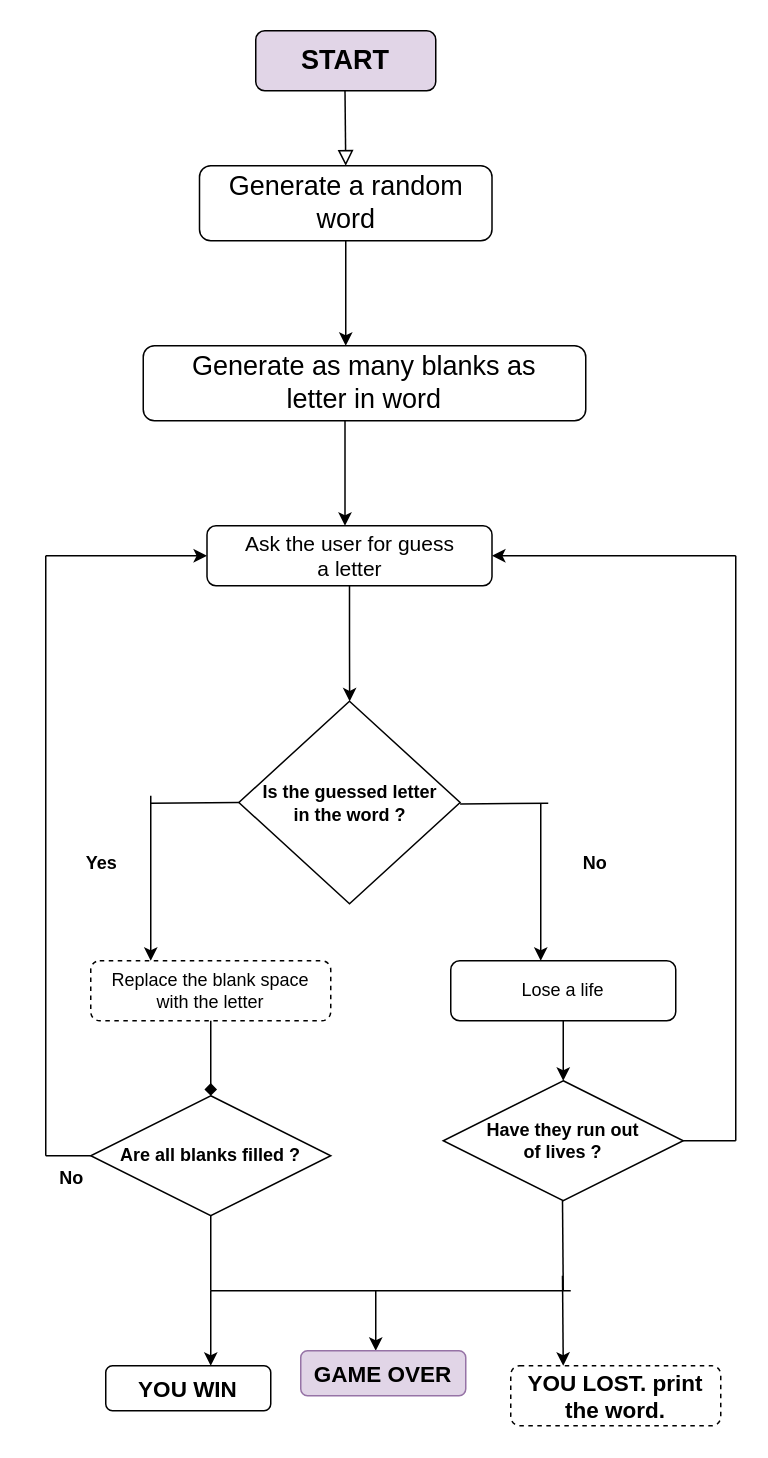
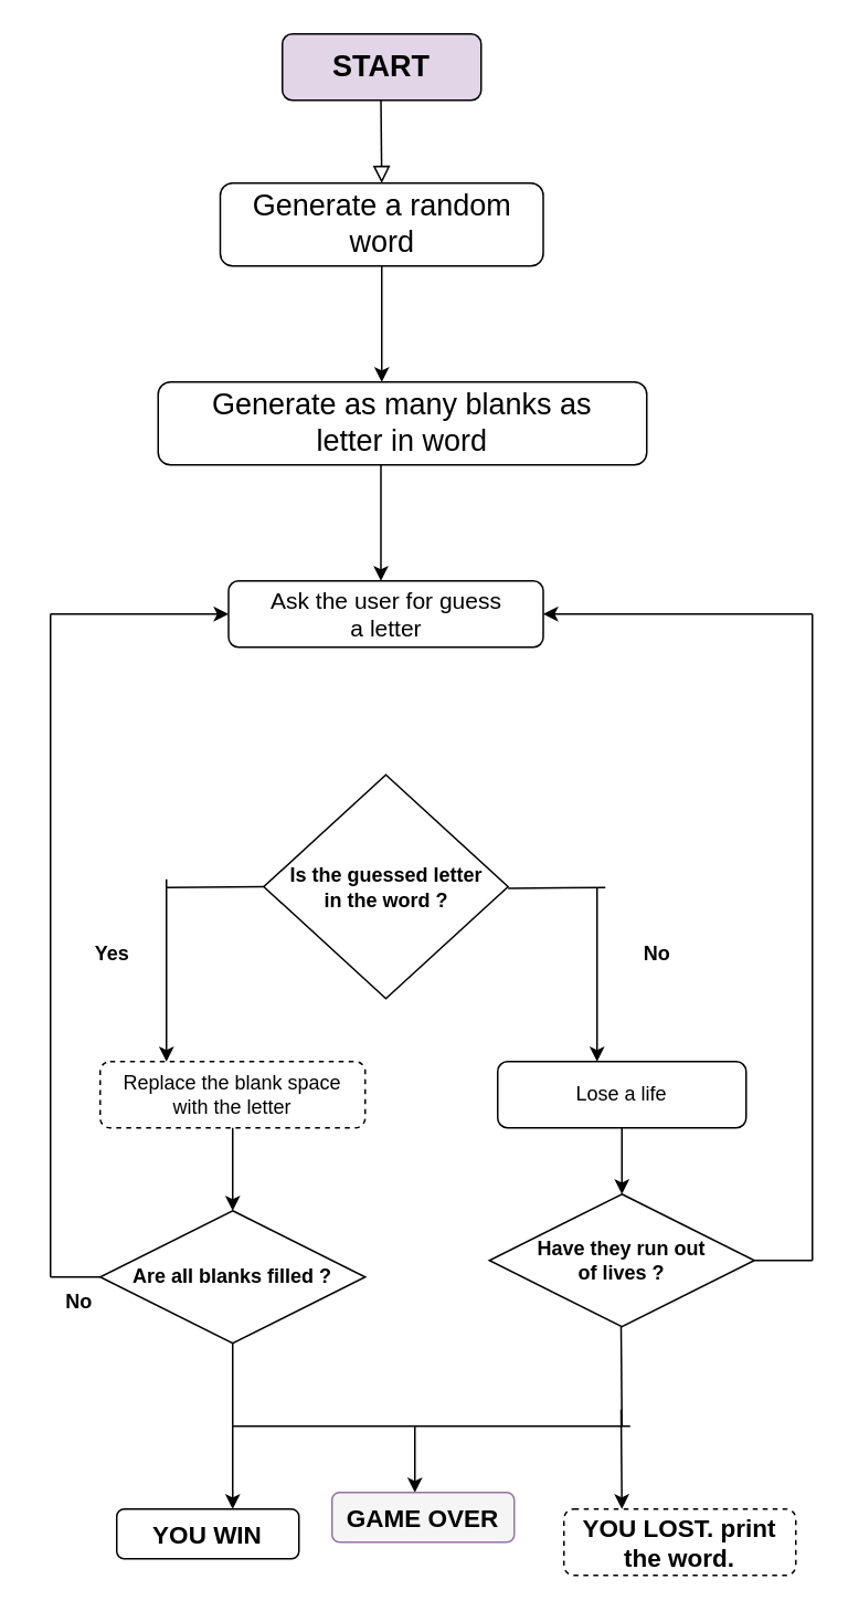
- <mxCell id="8" value="" style="edgeStyle=orthogonalEdgeStyle;rounded=0;orthogonalLoop=1;jettySize=auto;html=1;fontColor=#000000;" edge="1" parent="1" source="9" target="10"><mxGeometry relative="1" as="geometry" /></mxCell>
- <mxCell id="11" value="" style="edgeStyle=orthogonalEdgeStyle;rounded=0;orthogonalLoop=1;jettySize=auto;html=1;fontColor=#000000;endArrow=diamond;" edge="1" parent="1" source="12" target="21"><mxGeometry relative="1" as="geometry" /></mxCell>
+ <mxCell id="11" value="" style="edgeStyle=orthogonalEdgeStyle;rounded=0;orthogonalLoop=1;jettySize=auto;html=1;fontColor=#000000;" edge="1" parent="1" source="12" target="21"><mxGeometry relative="1" as="geometry" /></mxCell>
- <mxCell id="30" value="&lt;b&gt;&lt;font style=&quot;font-size: 15px&quot;&gt;GAME OVER&lt;/font&gt;&lt;/b&gt;" style="rounded=1;whiteSpace=wrap;html=1;strokeColor=#9673a6;fillColor=#e1d5e7;" vertex="1" parent="1"><mxGeometry x="200" y="900" width="110" height="30" as="geometry" /></mxCell>
+ <mxCell id="30" value="&lt;b&gt;&lt;font style=&quot;font-size: 15px&quot;&gt;GAME OVER&lt;/font&gt;&lt;/b&gt;" style="rounded=1;whiteSpace=wrap;html=1;strokeColor=#9673a6;fillColor=#f5f5f5;" vertex="1" parent="1"><mxGeometry x="200" y="900" width="110" height="30" as="geometry" /></mxCell>
